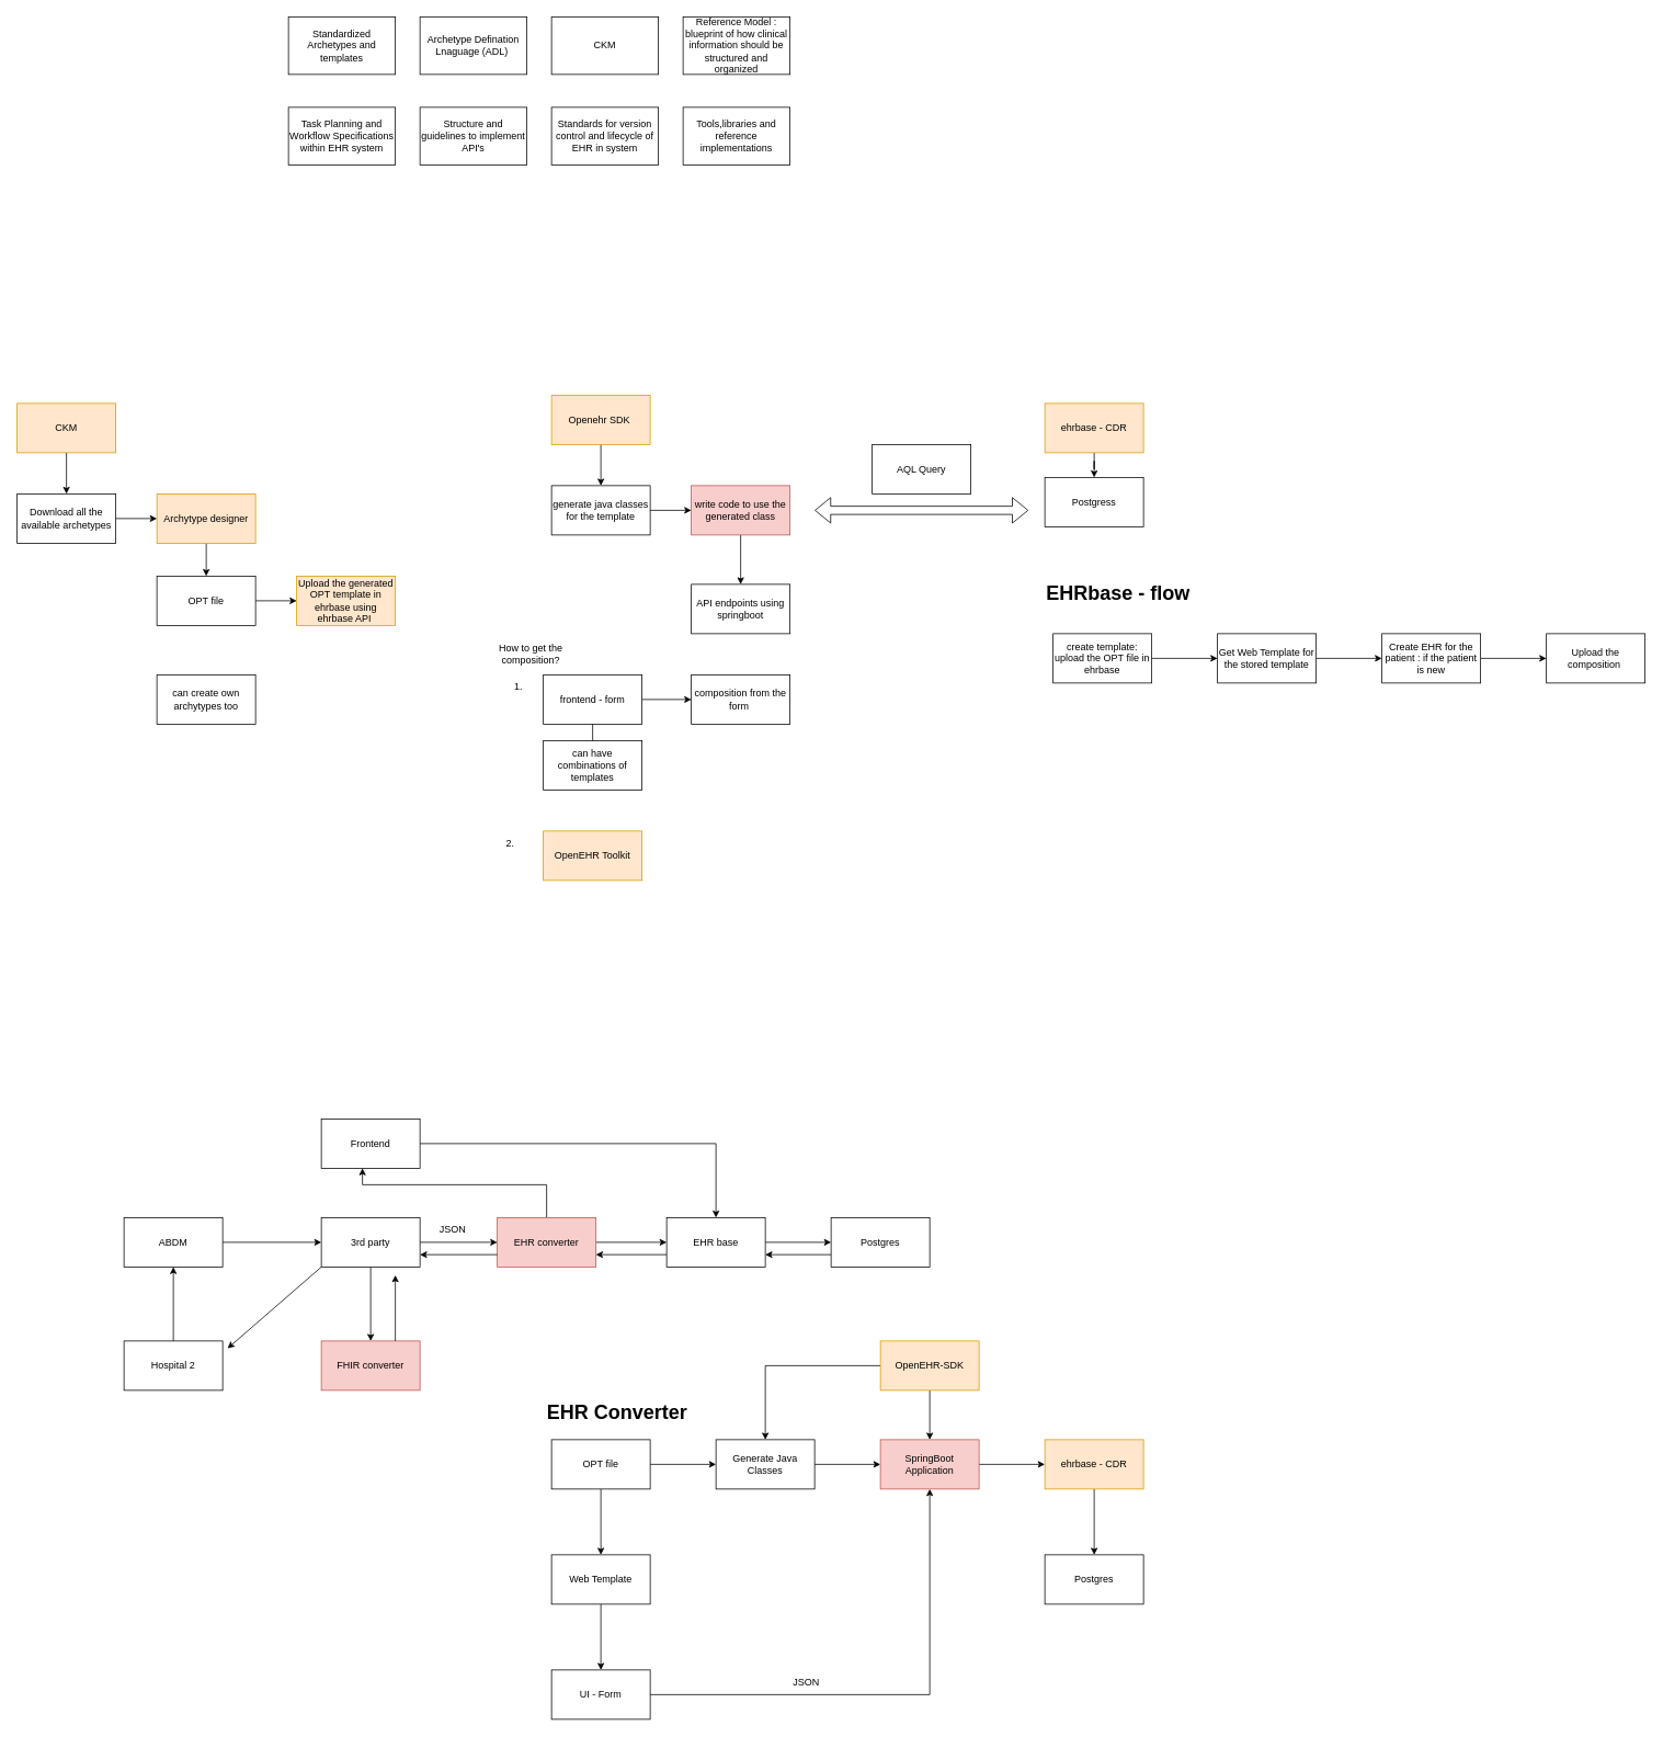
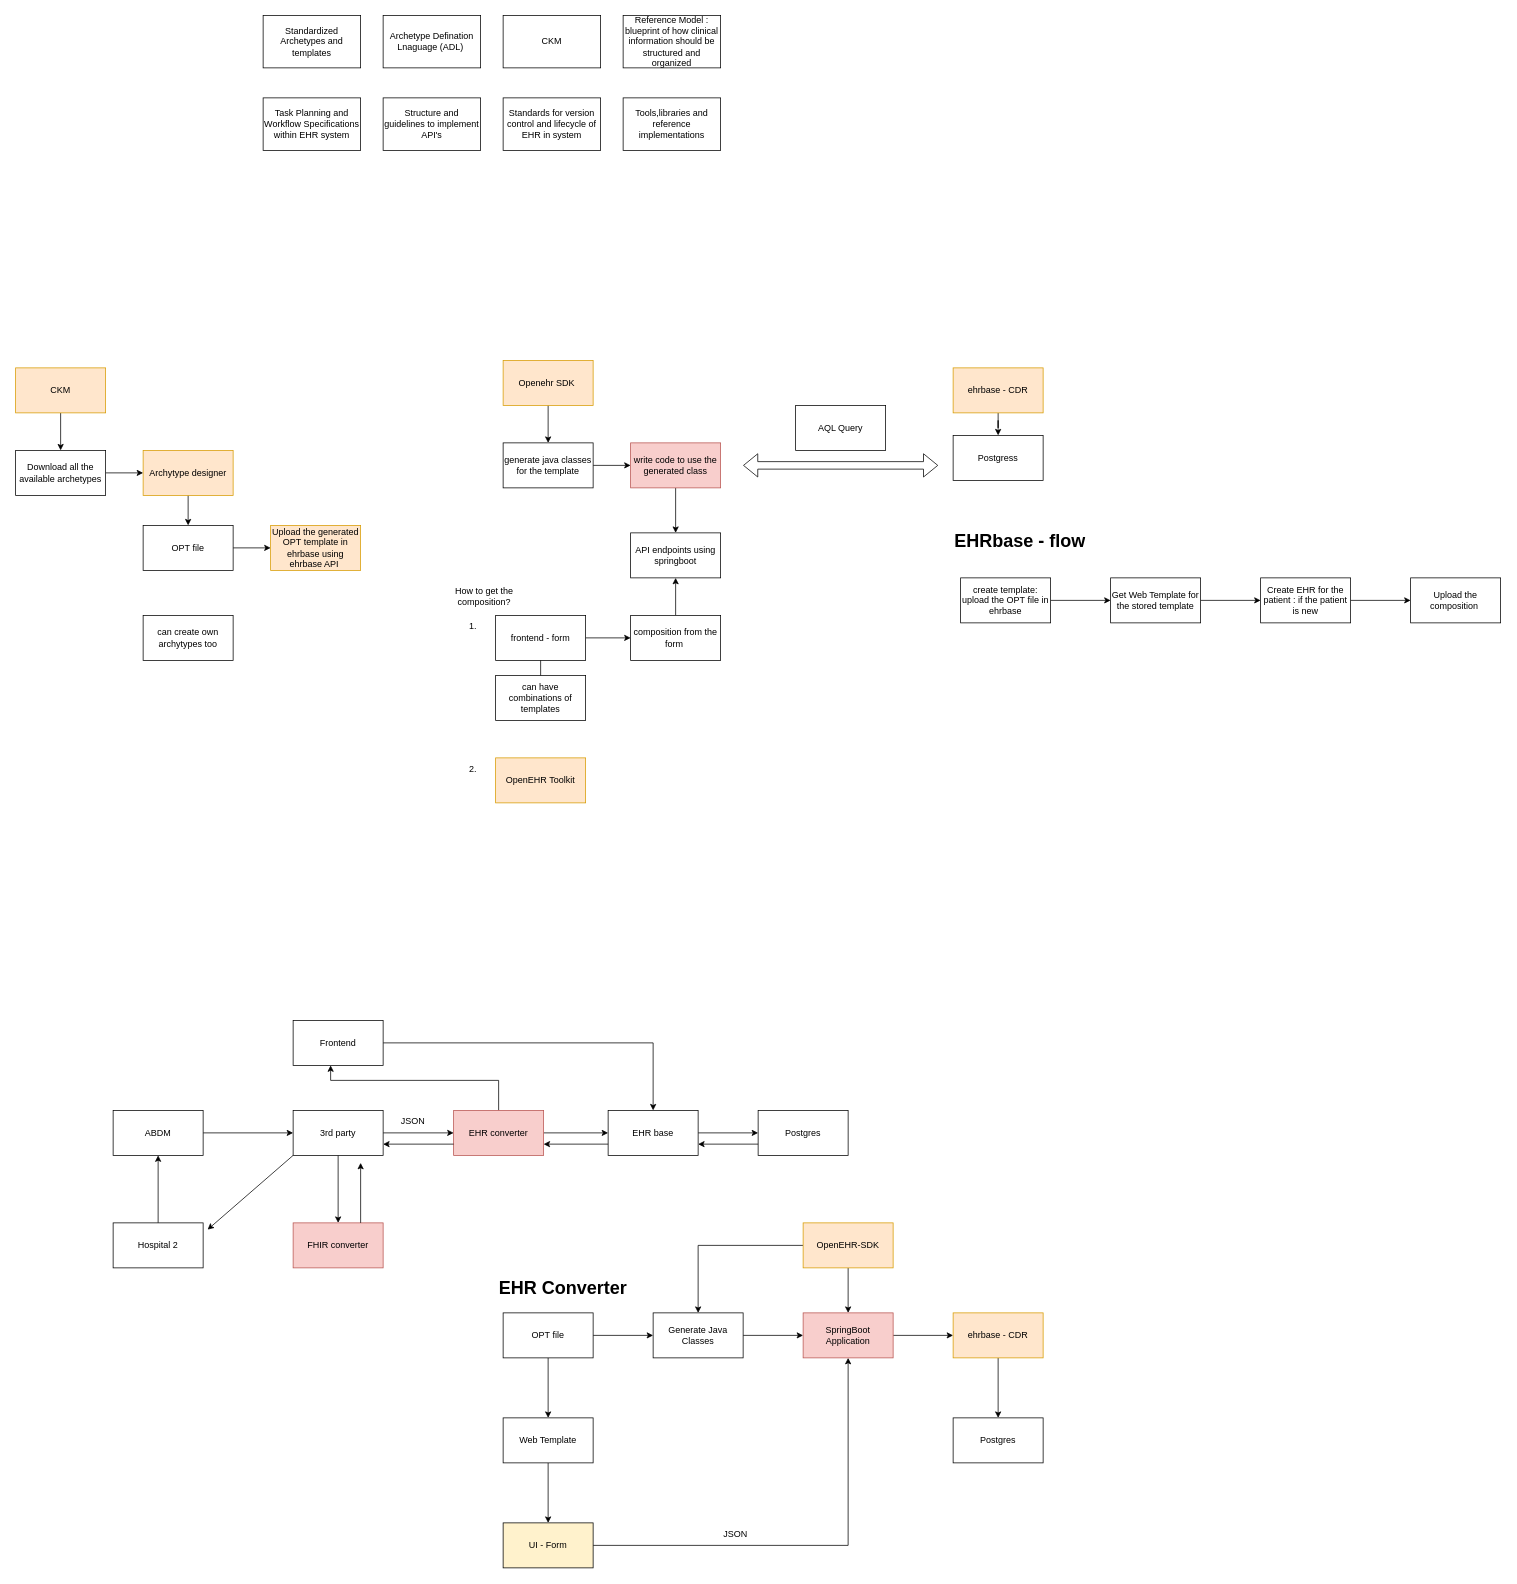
+ <mxCell id="24" value="" style="edgeStyle=orthogonalEdgeStyle;rounded=0;orthogonalLoop=1;jettySize=auto;html=1;" parent="1" source="25" target="20" edge="1"><mxGeometry relative="1" as="geometry" /></mxCell>
- <mxCell id="42" value="2." style="text;html=1;align=center;verticalAlign=middle;whiteSpace=wrap;rounded=0;" parent="1" vertex="1"><mxGeometry x="590" y="1010" width="60" height="30" as="geometry" /></mxCell>
+ <mxCell id="42" value="2." style="text;html=1;align=center;verticalAlign=middle;whiteSpace=wrap;rounded=0;" parent="1" vertex="1"><mxGeometry x="600" y="1010" width="60" height="30" as="geometry" /></mxCell>
- <mxCell id="79" value="UI - Form" style="whiteSpace=wrap;html=1;rounded=0;" vertex="1" parent="72"><mxGeometry x="10" y="390" width="120" height="60" as="geometry" /></mxCell>
+ <mxCell id="79" value="UI - Form" style="whiteSpace=wrap;html=1;rounded=0;fillColor=#fff2cc;" vertex="1" parent="72"><mxGeometry x="10" y="390" width="120" height="60" as="geometry" /></mxCell>
